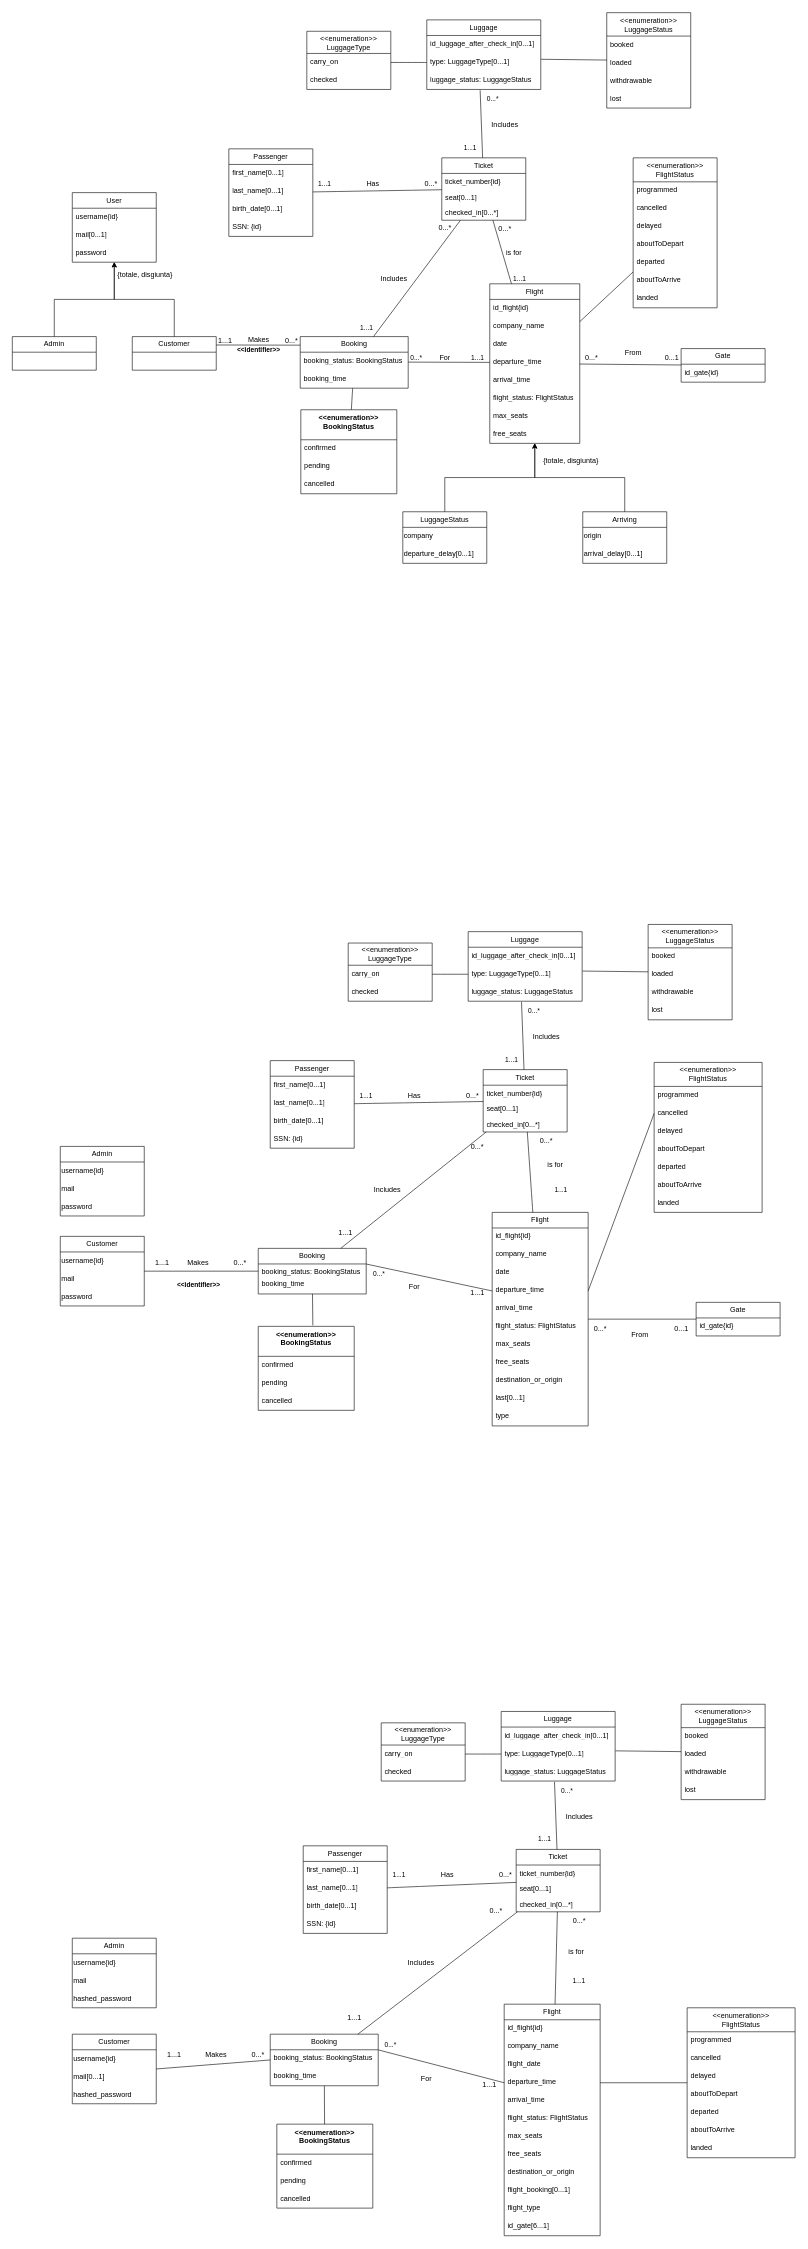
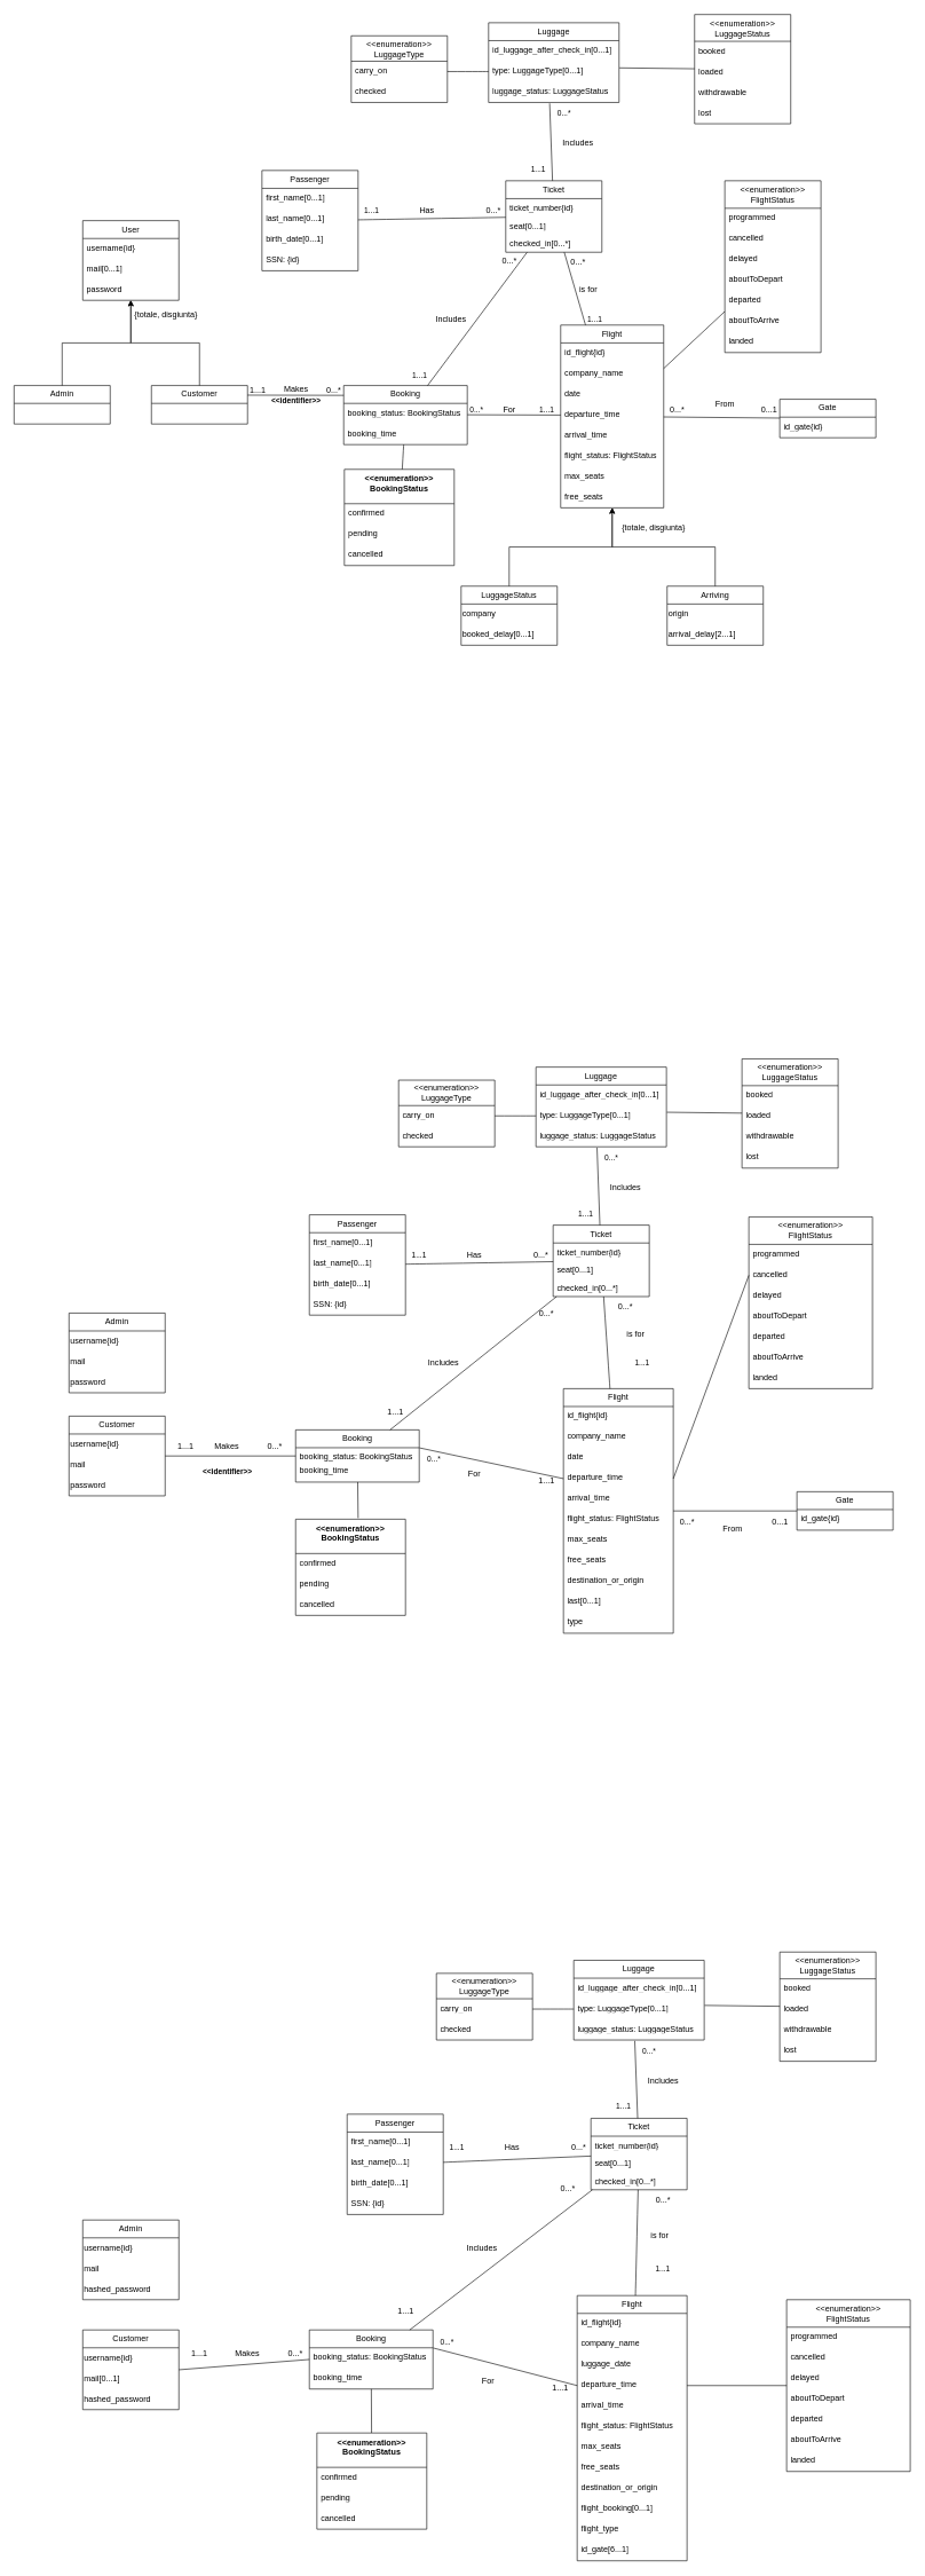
- <mxCell id="41" value="&lt;div&gt;departure_delay&lt;span style=&quot;text-wrap-mode: wrap; color: light-dark(rgb(0, 0, 0), rgb(255, 255, 255));&quot;&gt;[0...1]&lt;/span&gt;&lt;/div&gt;" style="text;html=1;align=left;verticalAlign=middle;resizable=0;points=[];autosize=1;strokeColor=none;fillColor=none;labelBackgroundColor=none;" vertex="1" parent="39"><mxGeometry y="56" width="140" height="30" as="geometry" /></mxCell>
+ <mxCell id="41" value="&lt;div&gt;booked_delay&lt;span style=&quot;text-wrap-mode: wrap; color: light-dark(rgb(0, 0, 0), rgb(255, 255, 255));&quot;&gt;[0...1]&lt;/span&gt;&lt;/div&gt;" style="text;html=1;align=left;verticalAlign=middle;resizable=0;points=[];autosize=1;strokeColor=none;fillColor=none;labelBackgroundColor=none;" vertex="1" parent="39"><mxGeometry y="56" width="140" height="30" as="geometry" /></mxCell>
- <mxCell id="45" value="arrival_delay&lt;span style=&quot;text-wrap-mode: wrap;&quot;&gt;[0...1]&lt;/span&gt;" style="text;html=1;align=left;verticalAlign=middle;resizable=0;points=[];autosize=1;strokeColor=none;fillColor=none;labelBackgroundColor=none;" vertex="1" parent="43"><mxGeometry y="56" width="140" height="30" as="geometry" /></mxCell>
+ <mxCell id="45" value="arrival_delay&lt;span style=&quot;text-wrap-mode: wrap;&quot;&gt;[2...1]&lt;/span&gt;" style="text;html=1;align=left;verticalAlign=middle;resizable=0;points=[];autosize=1;strokeColor=none;fillColor=none;labelBackgroundColor=none;" vertex="1" parent="43"><mxGeometry y="56" width="140" height="30" as="geometry" /></mxCell>
- <mxCell id="129" value="flight_date" style="text;strokeColor=none;fillColor=none;align=left;verticalAlign=top;spacingLeft=4;spacingRight=4;overflow=hidden;rotatable=0;points=[[0,0.5],[1,0.5]];portConstraint=eastwest;whiteSpace=wrap;html=1;labelBackgroundColor=none;" vertex="1" parent="126"><mxGeometry y="86" width="160" height="30" as="geometry" /></mxCell>
+ <mxCell id="129" value="luggage_date" style="text;strokeColor=none;fillColor=none;align=left;verticalAlign=top;spacingLeft=4;spacingRight=4;overflow=hidden;rotatable=0;points=[[0,0.5],[1,0.5]];portConstraint=eastwest;whiteSpace=wrap;html=1;labelBackgroundColor=none;" vertex="1" parent="126"><mxGeometry y="86" width="160" height="30" as="geometry" /></mxCell>
